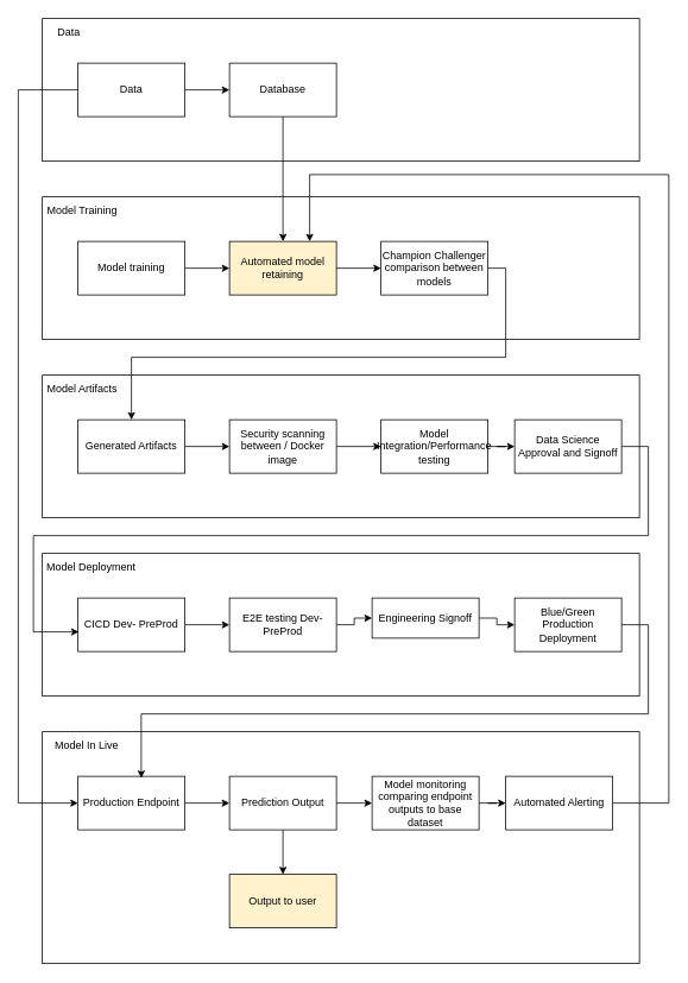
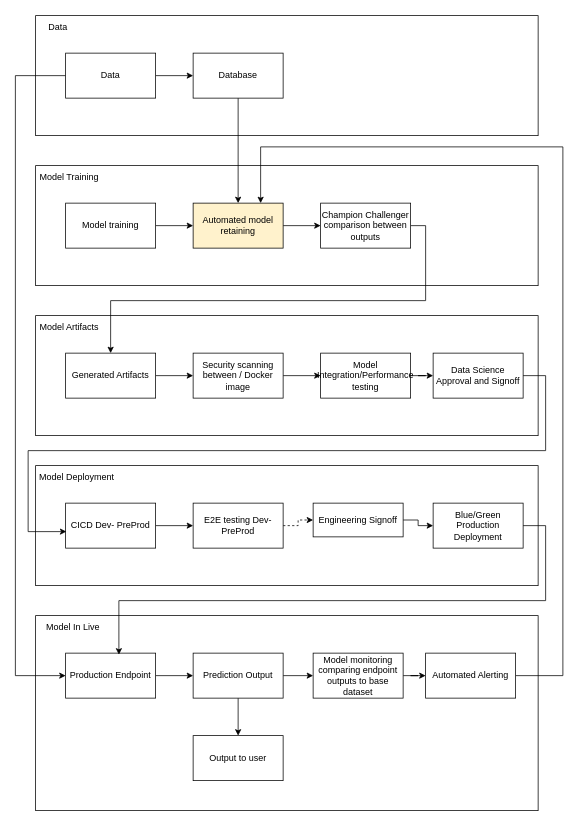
- <mxCell id="19" value="Champion Challenger comparison between models" style="whiteSpace=wrap;html=1;rounded=0;" parent="1" vertex="1"><mxGeometry x="427" y="270" width="120" height="60" as="geometry" /></mxCell>
+ <mxCell id="19" value="Champion Challenger comparison between outputs" style="whiteSpace=wrap;html=1;rounded=0;" parent="1" vertex="1"><mxGeometry x="427" y="270" width="120" height="60" as="geometry" /></mxCell>
- <mxCell id="36" style="edgeStyle=orthogonalEdgeStyle;rounded=0;orthogonalLoop=1;jettySize=auto;html=1;exitX=1;exitY=0.5;exitDx=0;exitDy=0;entryX=0;entryY=0.5;entryDx=0;entryDy=0;" parent="1" source="37" target="40" edge="1"><mxGeometry relative="1" as="geometry" /></mxCell>
+ <mxCell id="36" style="edgeStyle=orthogonalEdgeStyle;rounded=0;orthogonalLoop=1;jettySize=auto;html=1;exitX=1;exitY=0.5;exitDx=0;exitDy=0;entryX=0;entryY=0.5;entryDx=0;entryDy=0;dashed=1;" parent="1" source="37" target="40" edge="1"><mxGeometry relative="1" as="geometry" /></mxCell>
- <mxCell id="48" value="Output to user" style="rounded=0;whiteSpace=wrap;html=1;fillColor=#fff2cc;" parent="1" vertex="1"><mxGeometry x="257" y="980" width="120" height="60" as="geometry" /></mxCell>
+ <mxCell id="48" value="Output to user" style="rounded=0;whiteSpace=wrap;html=1;" parent="1" vertex="1"><mxGeometry x="257" y="980" width="120" height="60" as="geometry" /></mxCell>
